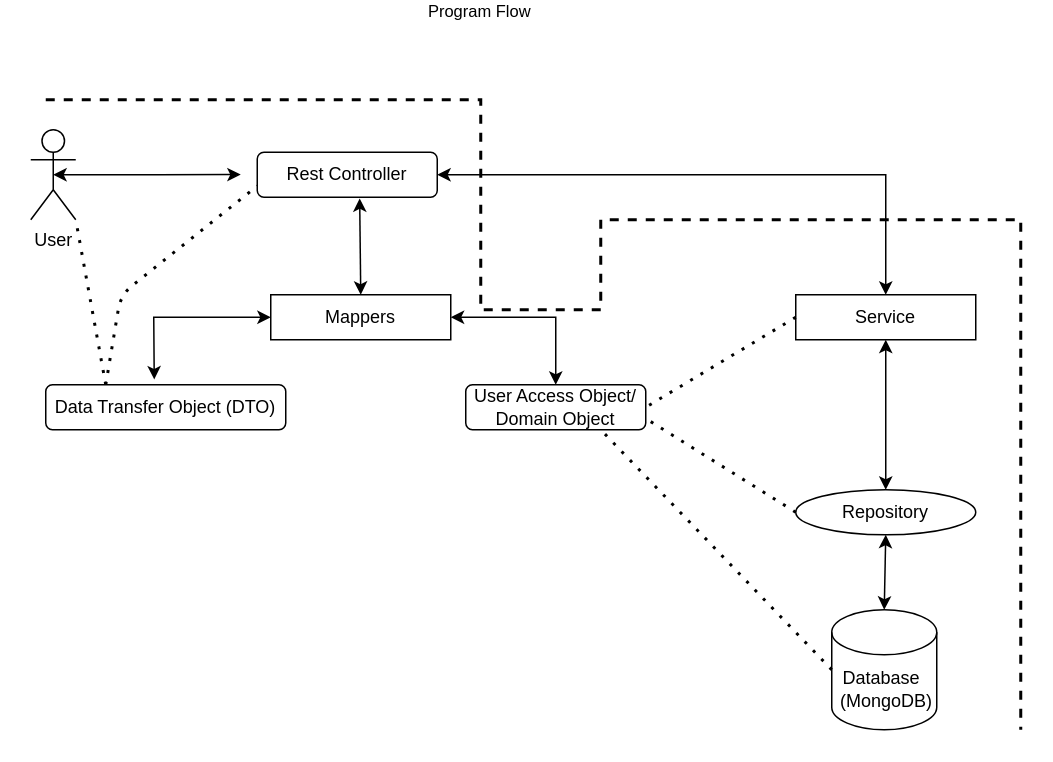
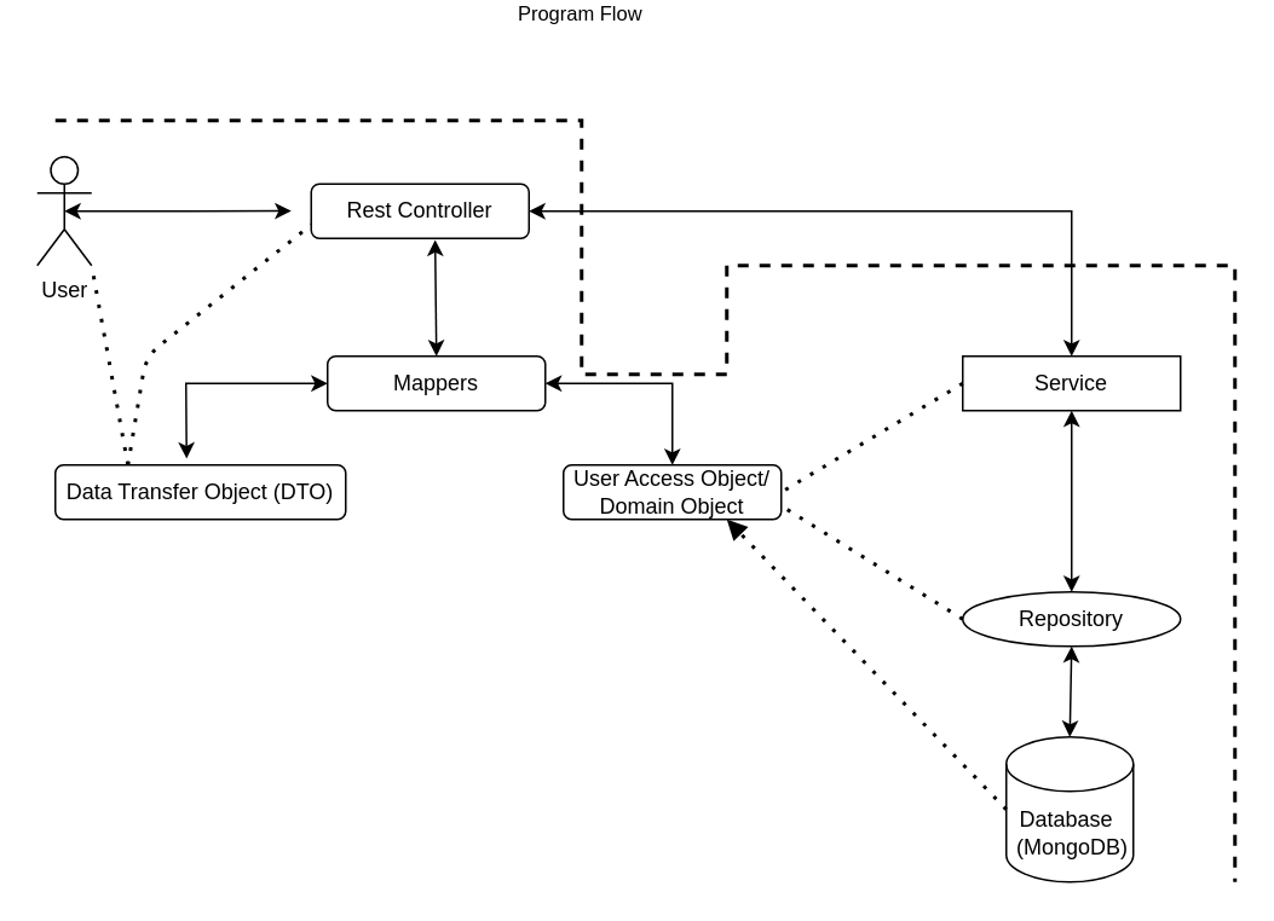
- <mxCell id="5" value="Mappers" style="whiteSpace=wrap;html=1;rounded=0;" vertex="1" parent="1"><mxGeometry x="180" y="150" width="120" height="30" as="geometry" /></mxCell>
+ <mxCell id="5" value="Mappers" style="rounded=1;whiteSpace=wrap;html=1;" vertex="1" parent="1"><mxGeometry x="180" y="150" width="120" height="30" as="geometry" /></mxCell>
- <mxCell id="19" value="" style="endArrow=none;dashed=1;html=1;dashPattern=1 3;strokeWidth=2;entryX=0.75;entryY=1;entryDx=0;entryDy=0;exitX=0;exitY=0.5;exitDx=0;exitDy=0;exitPerimeter=0;" edge="1" parent="1" source="10" target="7"><mxGeometry width="50" height="50" relative="1" as="geometry"><mxPoint x="539" y="331" as="sourcePoint" /><mxPoint x="439" y="268.5" as="targetPoint" /></mxGeometry></mxCell>
+ <mxCell id="19" value="" style="endArrow=block;dashed=1;html=1;dashPattern=1 3;strokeWidth=2;entryX=0.75;entryY=1;entryDx=0;entryDy=0;exitX=0;exitY=0.5;exitDx=0;exitDy=0;exitPerimeter=0;" edge="1" parent="1" source="10" target="7"><mxGeometry width="50" height="50" relative="1" as="geometry"><mxPoint x="539" y="331" as="sourcePoint" /><mxPoint x="439" y="268.5" as="targetPoint" /></mxGeometry></mxCell>
